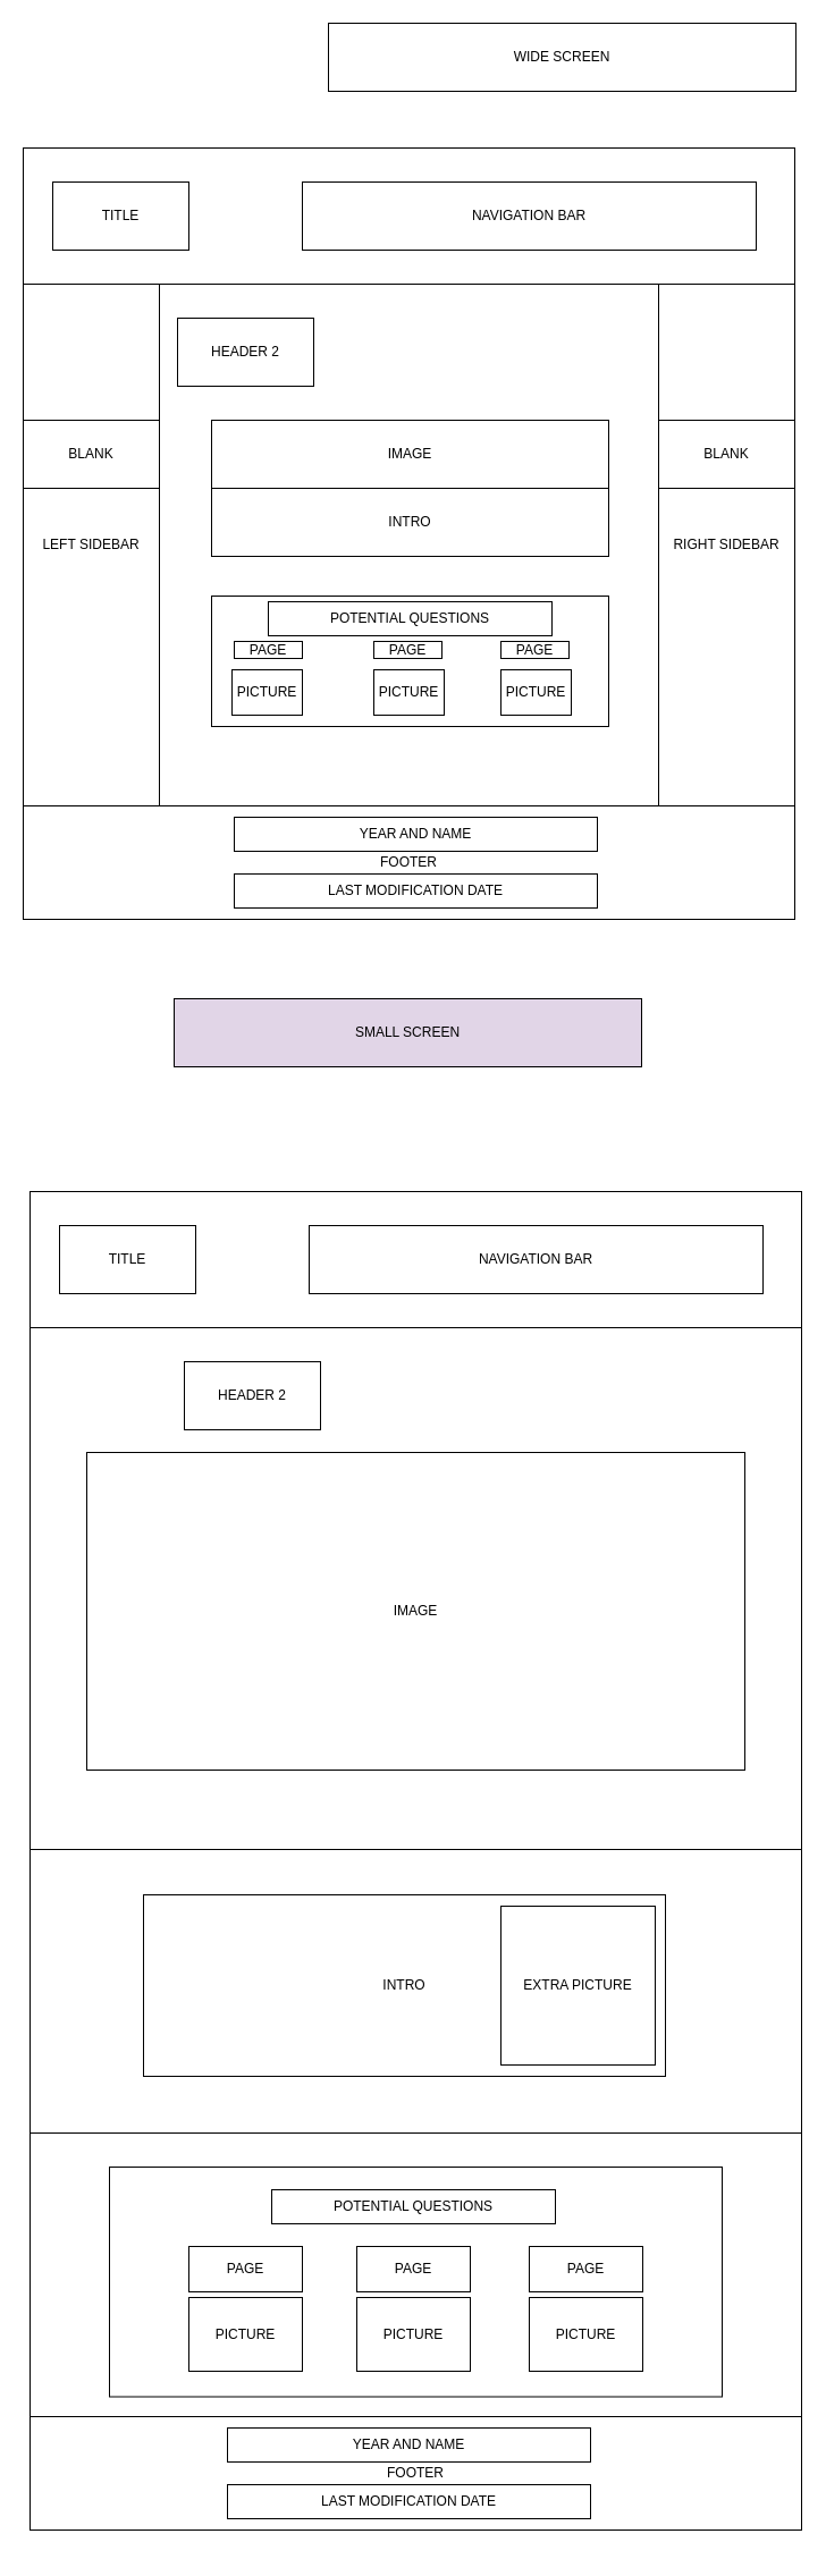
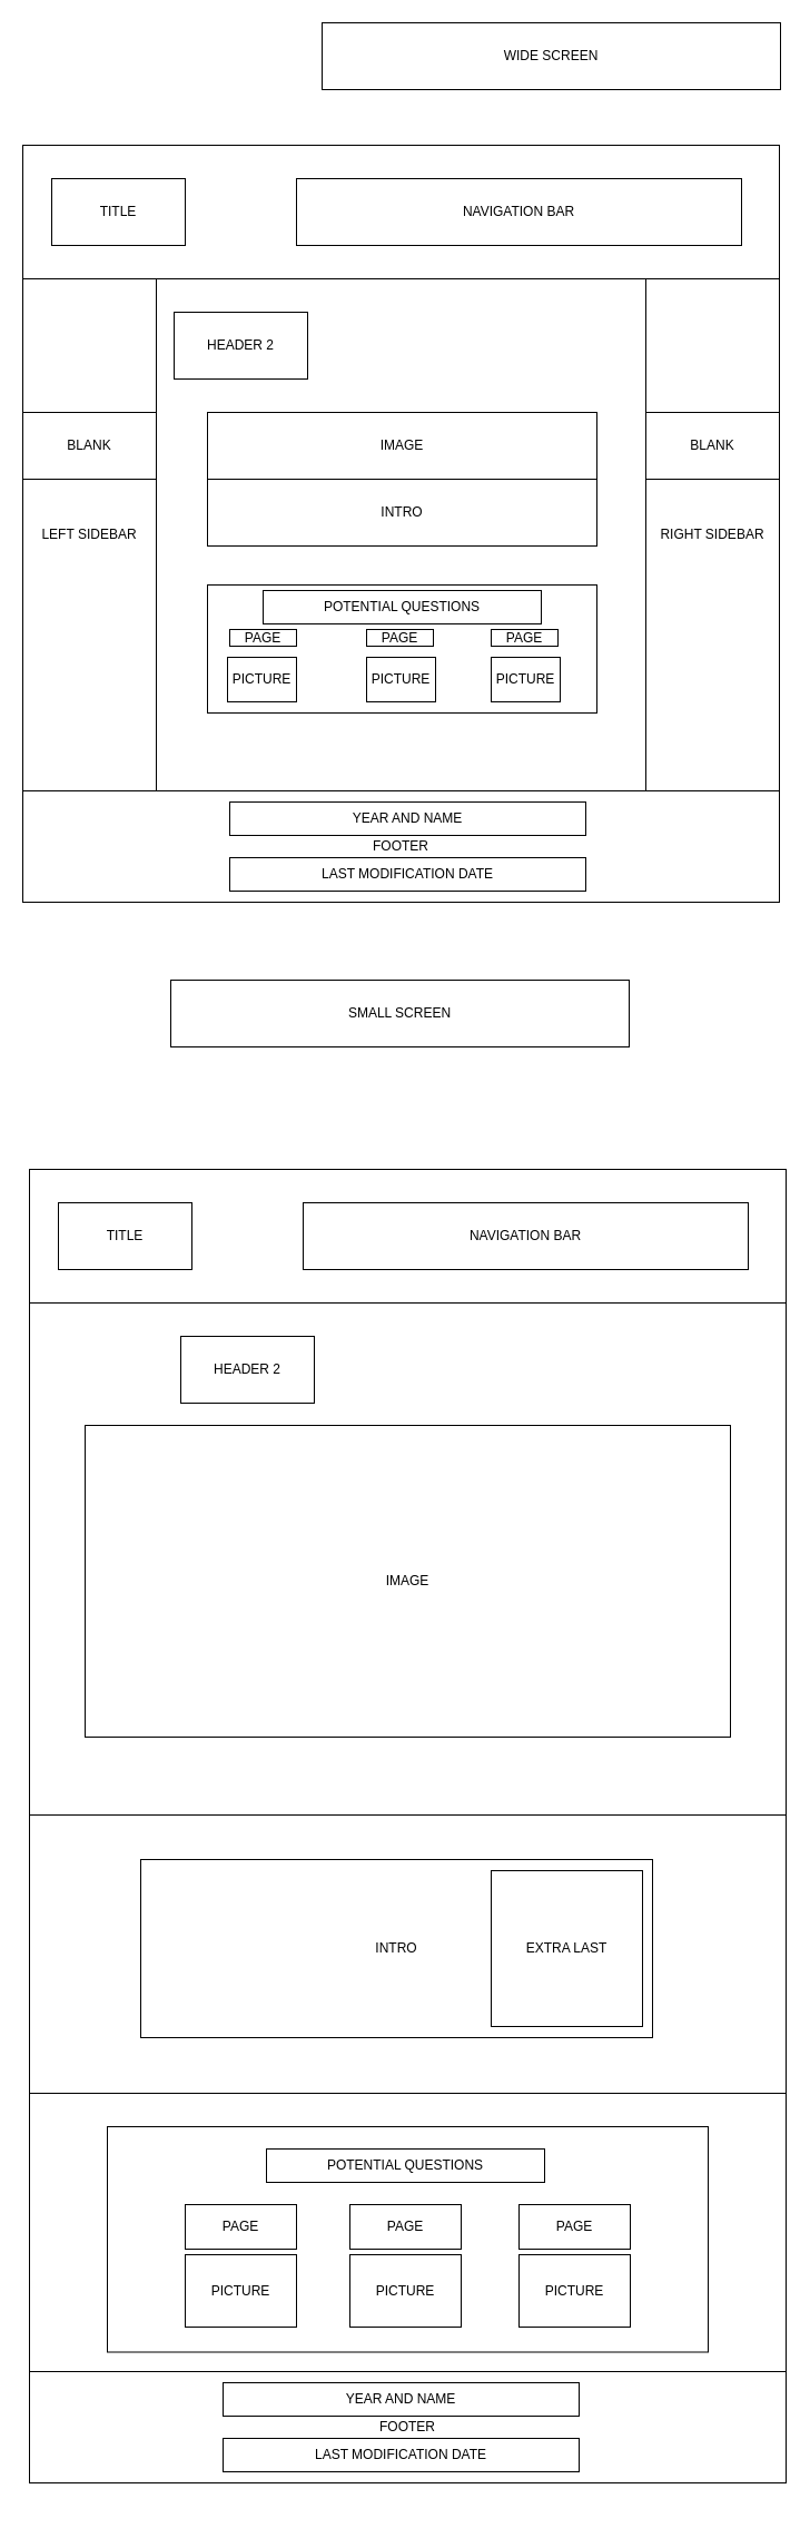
- <mxCell id="48" value="SMALL SCREEN" style="rounded=0;whiteSpace=wrap;html=1;fillColor=#e1d5e7;" vertex="1" parent="1"><mxGeometry x="153" y="880" width="412" height="60" as="geometry" /></mxCell>
+ <mxCell id="48" value="SMALL SCREEN" style="rounded=0;whiteSpace=wrap;html=1;" vertex="1" parent="1"><mxGeometry x="153" y="880" width="412" height="60" as="geometry" /></mxCell>
- <mxCell id="38" value="EXTRA PICTURE" style="rounded=0;whiteSpace=wrap;html=1;" vertex="1" parent="1"><mxGeometry x="441" y="1680" width="136" height="140" as="geometry" /></mxCell>
+ <mxCell id="38" value="EXTRA LAST" style="rounded=0;whiteSpace=wrap;html=1;" vertex="1" parent="1"><mxGeometry x="441" y="1680" width="136" height="140" as="geometry" /></mxCell>
